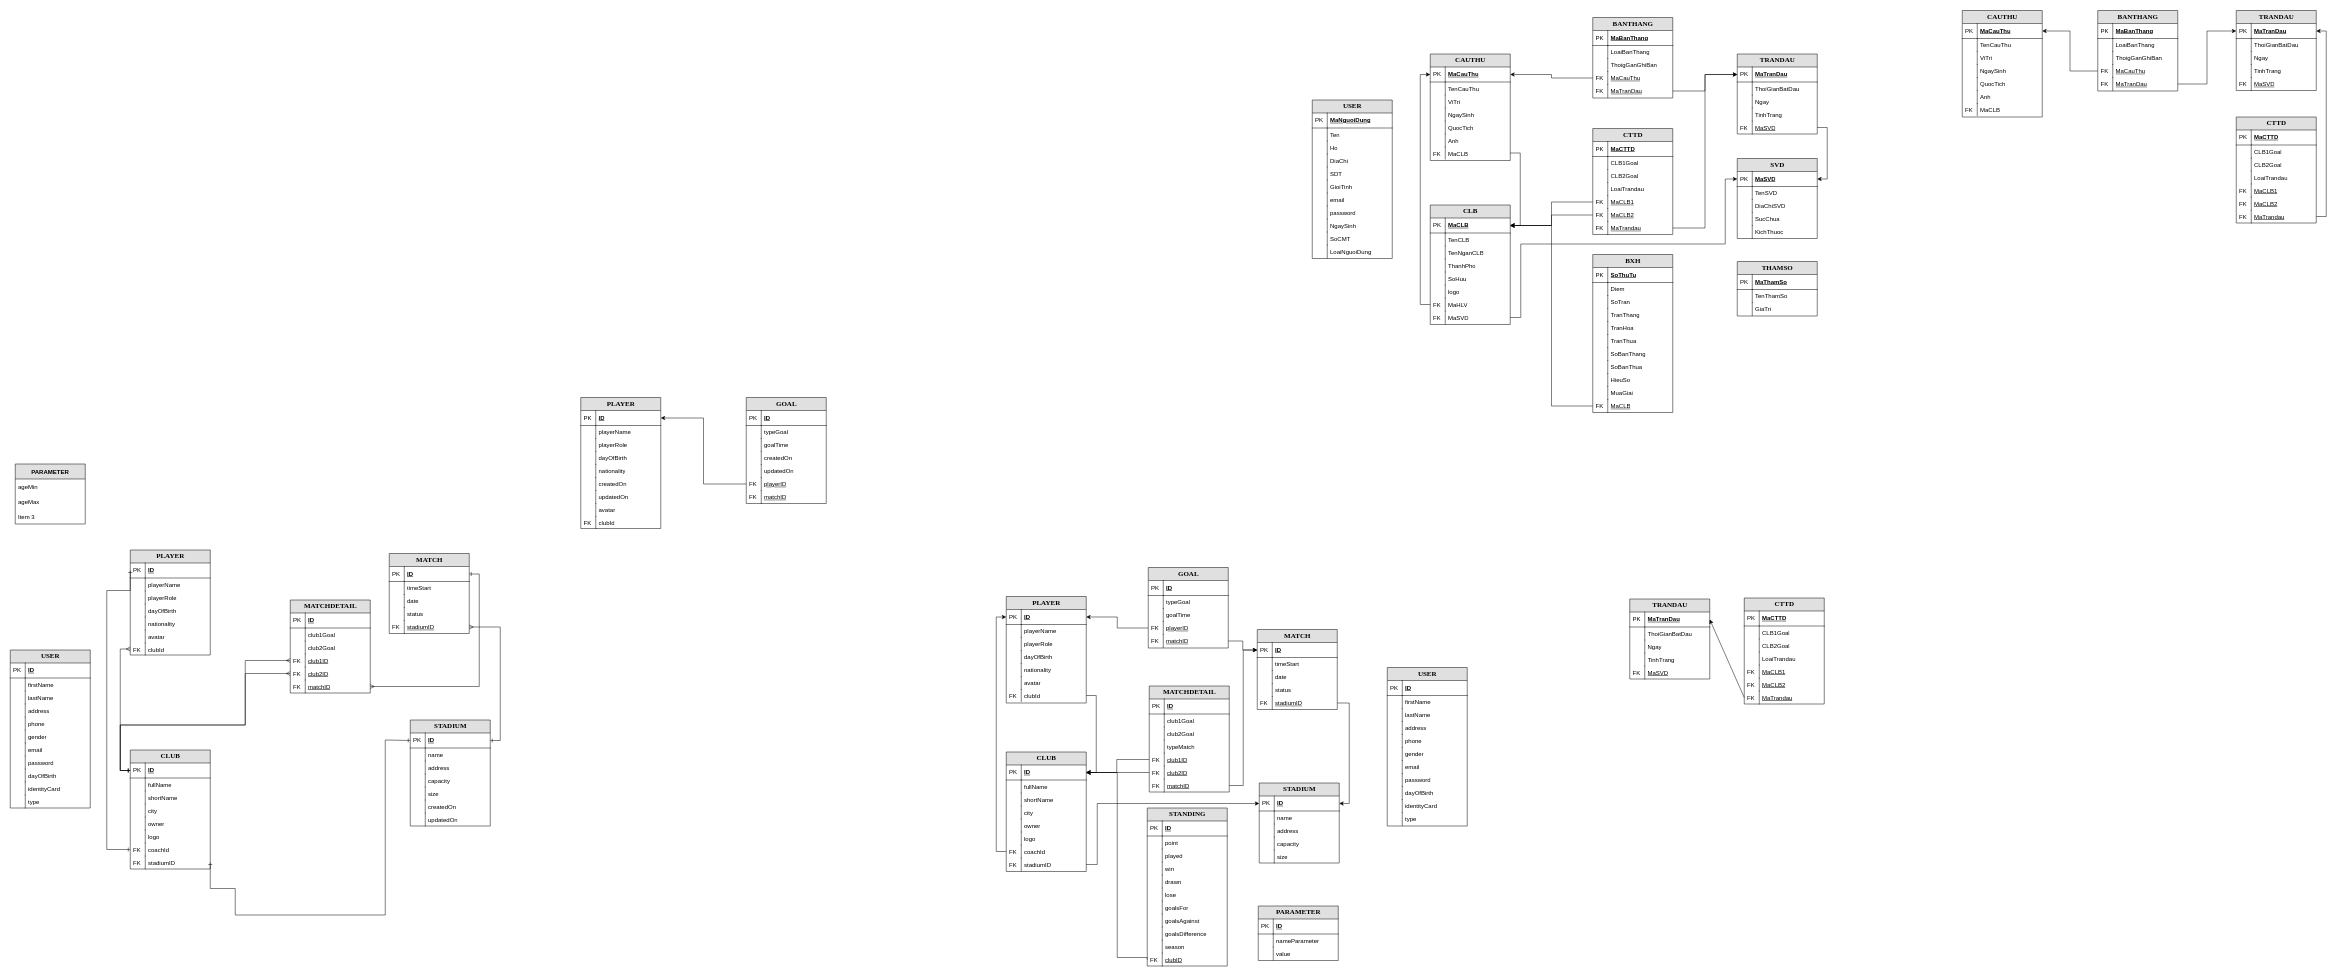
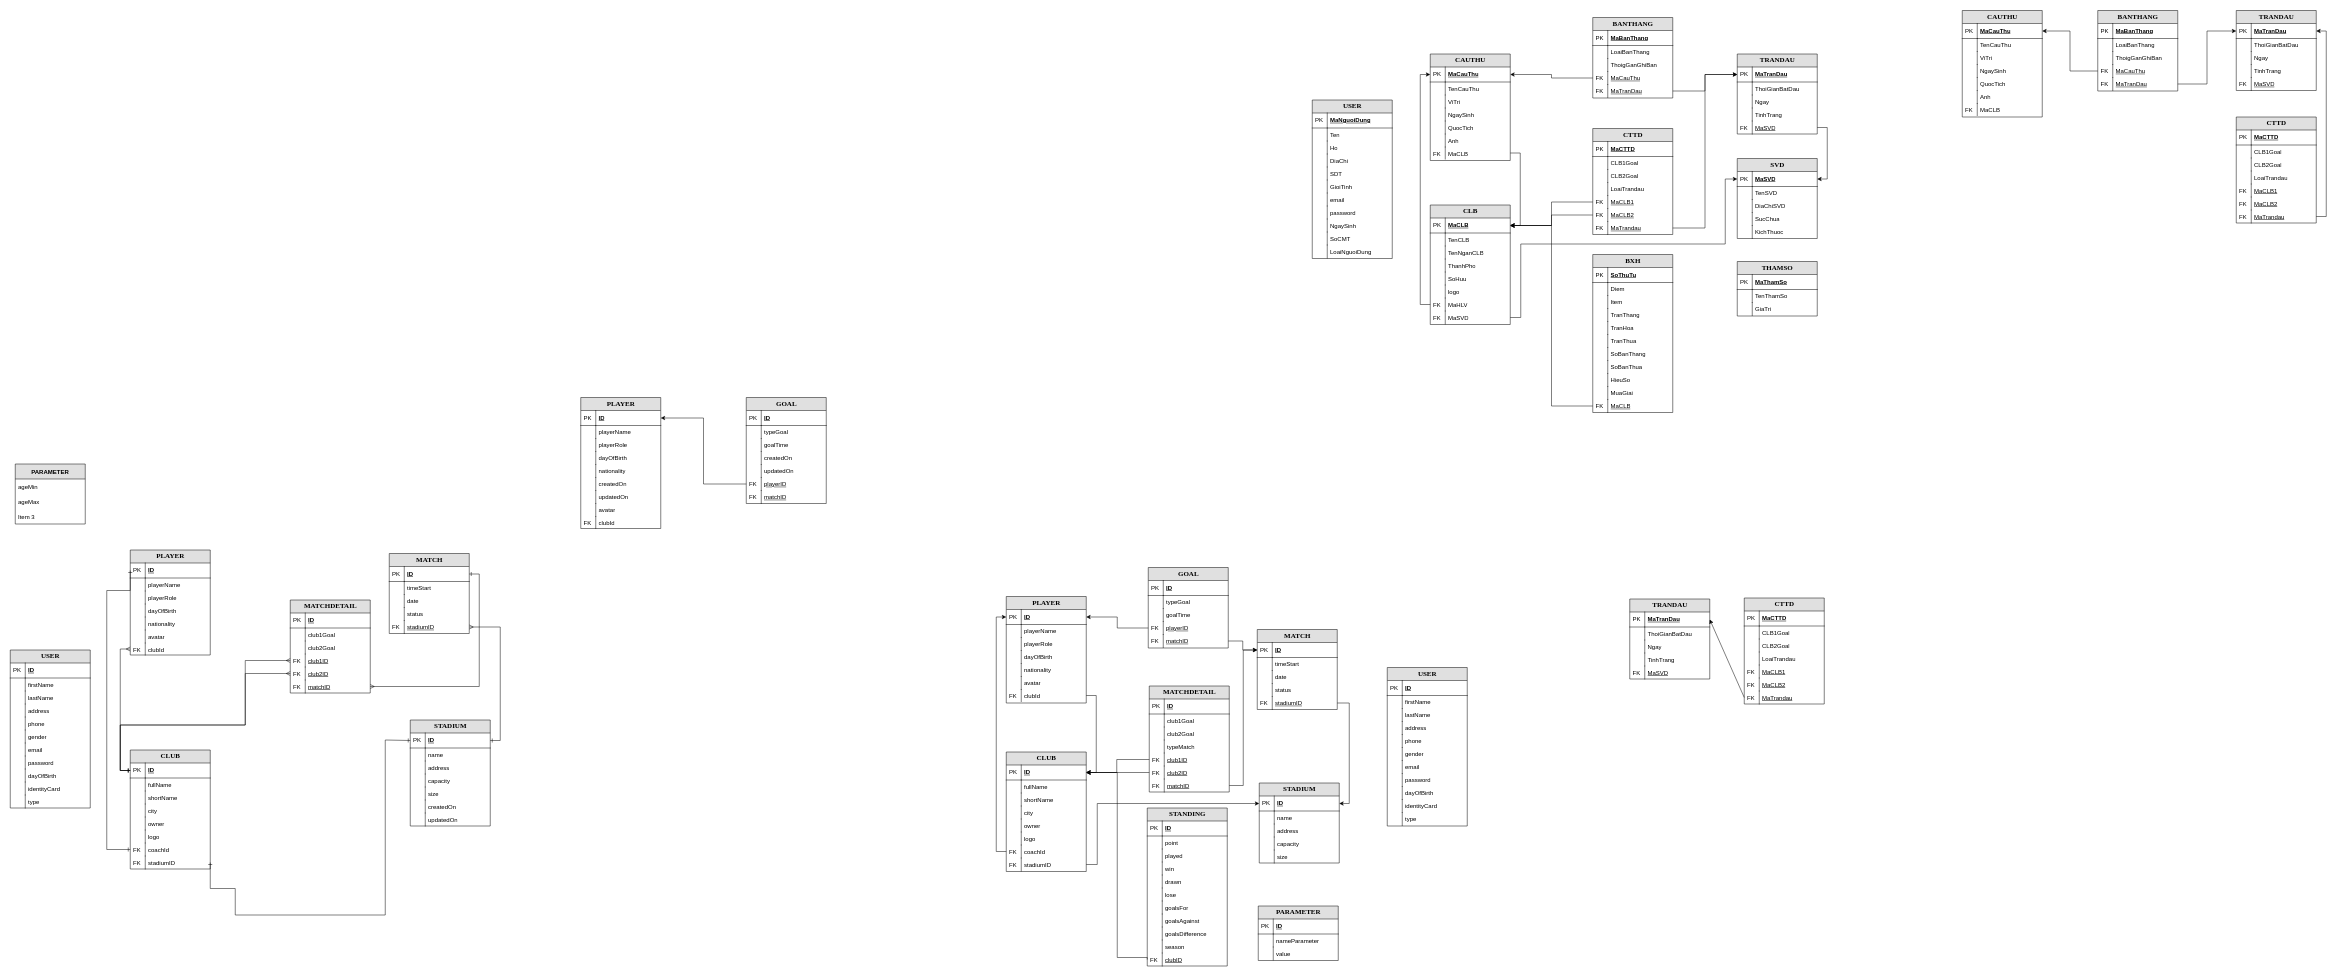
- <mxCell id="468" value="SoTran" style="shape=partialRectangle;top=0;left=0;right=0;bottom=0;html=1;align=left;verticalAlign=top;fillColor=none;spacingLeft=34;spacingRight=4;whiteSpace=wrap;overflow=hidden;rotatable=0;points=[[0,0.5],[1,0.5]];portConstraint=eastwest;dropTarget=0;" vertex="1" parent="463"><mxGeometry y="82" width="160" height="26" as="geometry" /></mxCell>
+ <mxCell id="468" value="Item" style="shape=partialRectangle;top=0;left=0;right=0;bottom=0;html=1;align=left;verticalAlign=top;fillColor=none;spacingLeft=34;spacingRight=4;whiteSpace=wrap;overflow=hidden;rotatable=0;points=[[0,0.5],[1,0.5]];portConstraint=eastwest;dropTarget=0;" vertex="1" parent="463"><mxGeometry y="82" width="160" height="26" as="geometry" /></mxCell>
